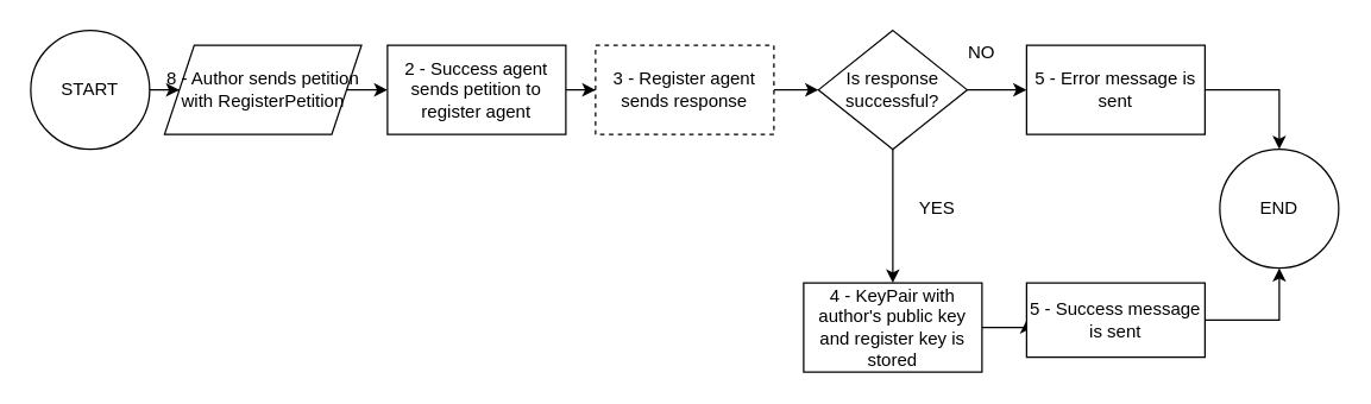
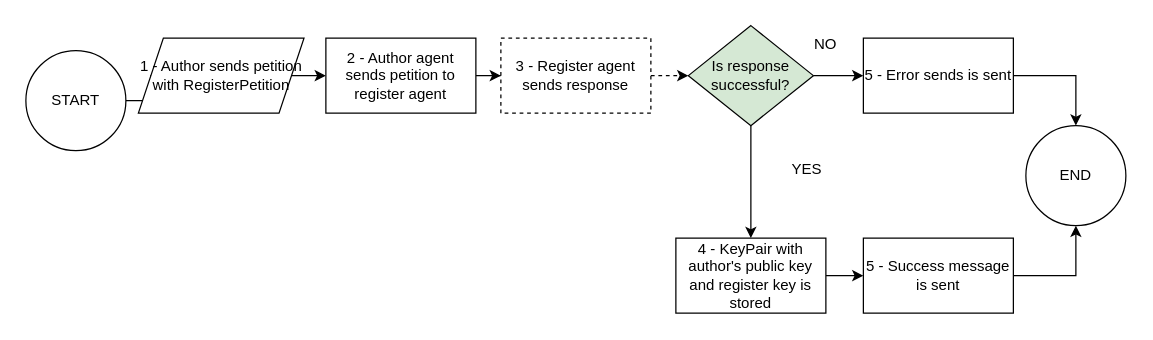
- <mxCell id="3" value="START" style="ellipse;whiteSpace=wrap;html=1;aspect=fixed;" parent="1" vertex="1"><mxGeometry x="20" y="20" width="80" height="80" as="geometry" /></mxCell>
+ <mxCell id="3" value="START" style="ellipse;whiteSpace=wrap;html=1;aspect=fixed;" parent="1" vertex="1"><mxGeometry x="20" y="40" width="80" height="80" as="geometry" /></mxCell>
- <mxCell id="5" value="&lt;div&gt;8 - Author sends petition with RegisterPetition&lt;br&gt;&lt;/div&gt;" style="shape=parallelogram;perimeter=parallelogramPerimeter;whiteSpace=wrap;html=1;fixedSize=1;" parent="1" vertex="1"><mxGeometry x="110" y="30" width="132.5" height="60" as="geometry" /></mxCell>
+ <mxCell id="5" value="&lt;div&gt;1 - Author sends petition with RegisterPetition&lt;br&gt;&lt;/div&gt;" style="shape=parallelogram;perimeter=parallelogramPerimeter;whiteSpace=wrap;html=1;fixedSize=1;" parent="1" vertex="1"><mxGeometry x="110" y="30" width="132.5" height="60" as="geometry" /></mxCell>
- <mxCell id="7" value="2 - Success agent sends petition to register agent" style="rounded=0;whiteSpace=wrap;html=1;" parent="1" vertex="1"><mxGeometry x="260" y="30" width="120" height="60" as="geometry" /></mxCell>
+ <mxCell id="7" value="2 - Author agent sends petition to register agent" style="rounded=0;whiteSpace=wrap;html=1;" parent="1" vertex="1"><mxGeometry x="260" y="30" width="120" height="60" as="geometry" /></mxCell>
- <mxCell id="8" style="edgeStyle=orthogonalEdgeStyle;rounded=0;orthogonalLoop=1;jettySize=auto;html=1;exitX=1;exitY=0.5;exitDx=0;exitDy=0;entryX=0;entryY=0.5;entryDx=0;entryDy=0;" parent="1" source="9" target="12" edge="1"><mxGeometry relative="1" as="geometry" /></mxCell>
+ <mxCell id="8" style="edgeStyle=orthogonalEdgeStyle;rounded=0;orthogonalLoop=1;jettySize=auto;html=1;exitX=1;exitY=0.5;exitDx=0;exitDy=0;entryX=0;entryY=0.5;entryDx=0;entryDy=0;dashed=1;" parent="1" source="9" target="12" edge="1"><mxGeometry relative="1" as="geometry" /></mxCell>
- <mxCell id="12" value="Is response successful?" style="rhombus;whiteSpace=wrap;html=1;" parent="1" vertex="1"><mxGeometry x="550" y="20" width="100" height="80" as="geometry" /></mxCell>
+ <mxCell id="12" value="Is response successful?" style="rhombus;whiteSpace=wrap;html=1;fillColor=#d5e8d4;" parent="1" vertex="1"><mxGeometry x="550" y="20" width="100" height="80" as="geometry" /></mxCell>
- <mxCell id="14" value="5 - Error message is sent" style="rounded=0;whiteSpace=wrap;html=1;" parent="1" vertex="1"><mxGeometry x="690" y="30" width="120" height="60" as="geometry" /></mxCell>
+ <mxCell id="14" value="5 - Error sends is sent" style="rounded=0;whiteSpace=wrap;html=1;" parent="1" vertex="1"><mxGeometry x="690" y="30" width="120" height="60" as="geometry" /></mxCell>
- <mxCell id="21" value="YES" style="text;html=1;strokeColor=none;fillColor=none;align=center;verticalAlign=middle;whiteSpace=wrap;rounded=0;" vertex="1" parent="1"><mxGeometry x="600" y="125" width="60" height="30" as="geometry" /></mxCell>
+ <mxCell id="21" value="YES" style="text;html=1;strokeColor=none;fillColor=none;align=center;verticalAlign=middle;whiteSpace=wrap;rounded=0;" vertex="1" parent="1"><mxGeometry x="615" y="120" width="60" height="30" as="geometry" /></mxCell>
- <mxCell id="18" value="5 - Success message is sent" style="rounded=0;whiteSpace=wrap;html=1;" parent="1" vertex="1"><mxGeometry x="690" y="190" width="120" height="50" as="geometry" /></mxCell>
+ <mxCell id="18" value="5 - Success message is sent" style="rounded=0;whiteSpace=wrap;html=1;" parent="1" vertex="1"><mxGeometry x="690" y="190" width="120" height="60" as="geometry" /></mxCell>
